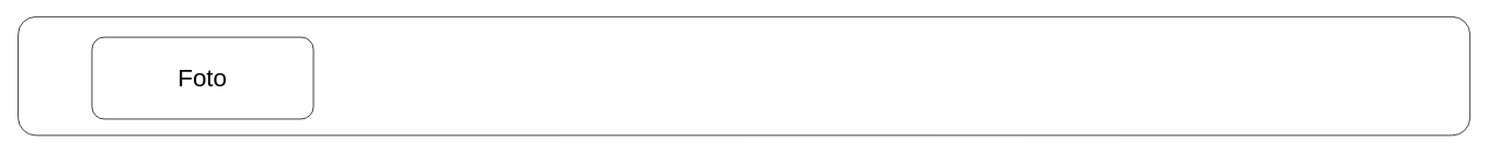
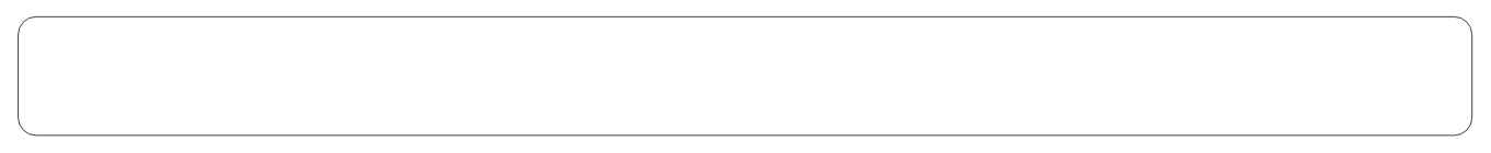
- <mxCell id="3" value="&lt;font style=&quot;font-size: 30px;&quot;&gt;Foto&lt;/font&gt;" style="rounded=1;whiteSpace=wrap;html=1;" parent="1" vertex="1"><mxGeometry x="110" y="45" width="270" height="100" as="geometry" /></mxCell>
